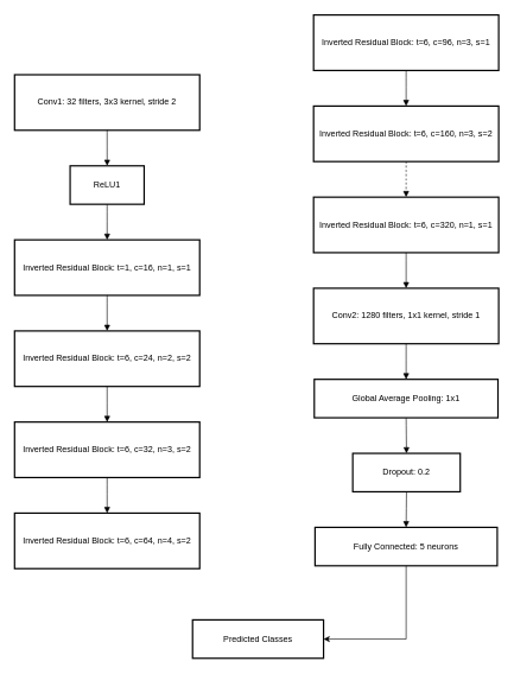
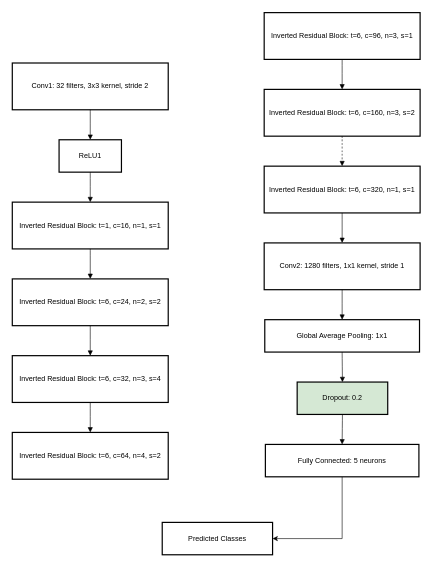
- <mxCell id="6" value="Inverted Residual Block: t=6, c=32, n=3, s=2" style="whiteSpace=wrap;strokeWidth=2;" vertex="1" parent="1"><mxGeometry x="20" y="592" width="260" height="78" as="geometry" /></mxCell>
+ <mxCell id="6" value="Inverted Residual Block: t=6, c=32, n=3, s=4" style="whiteSpace=wrap;strokeWidth=2;" vertex="1" parent="1"><mxGeometry x="20" y="592" width="260" height="78" as="geometry" /></mxCell>
- <mxCell id="13" value="Dropout: 0.2" style="whiteSpace=wrap;strokeWidth=2;" vertex="1" parent="1"><mxGeometry x="495" y="636" width="151" height="54" as="geometry" /></mxCell>
+ <mxCell id="13" value="Dropout: 0.2" style="whiteSpace=wrap;strokeWidth=2;fillColor=#d5e8d4;" vertex="1" parent="1"><mxGeometry x="495" y="636" width="151" height="54" as="geometry" /></mxCell>
